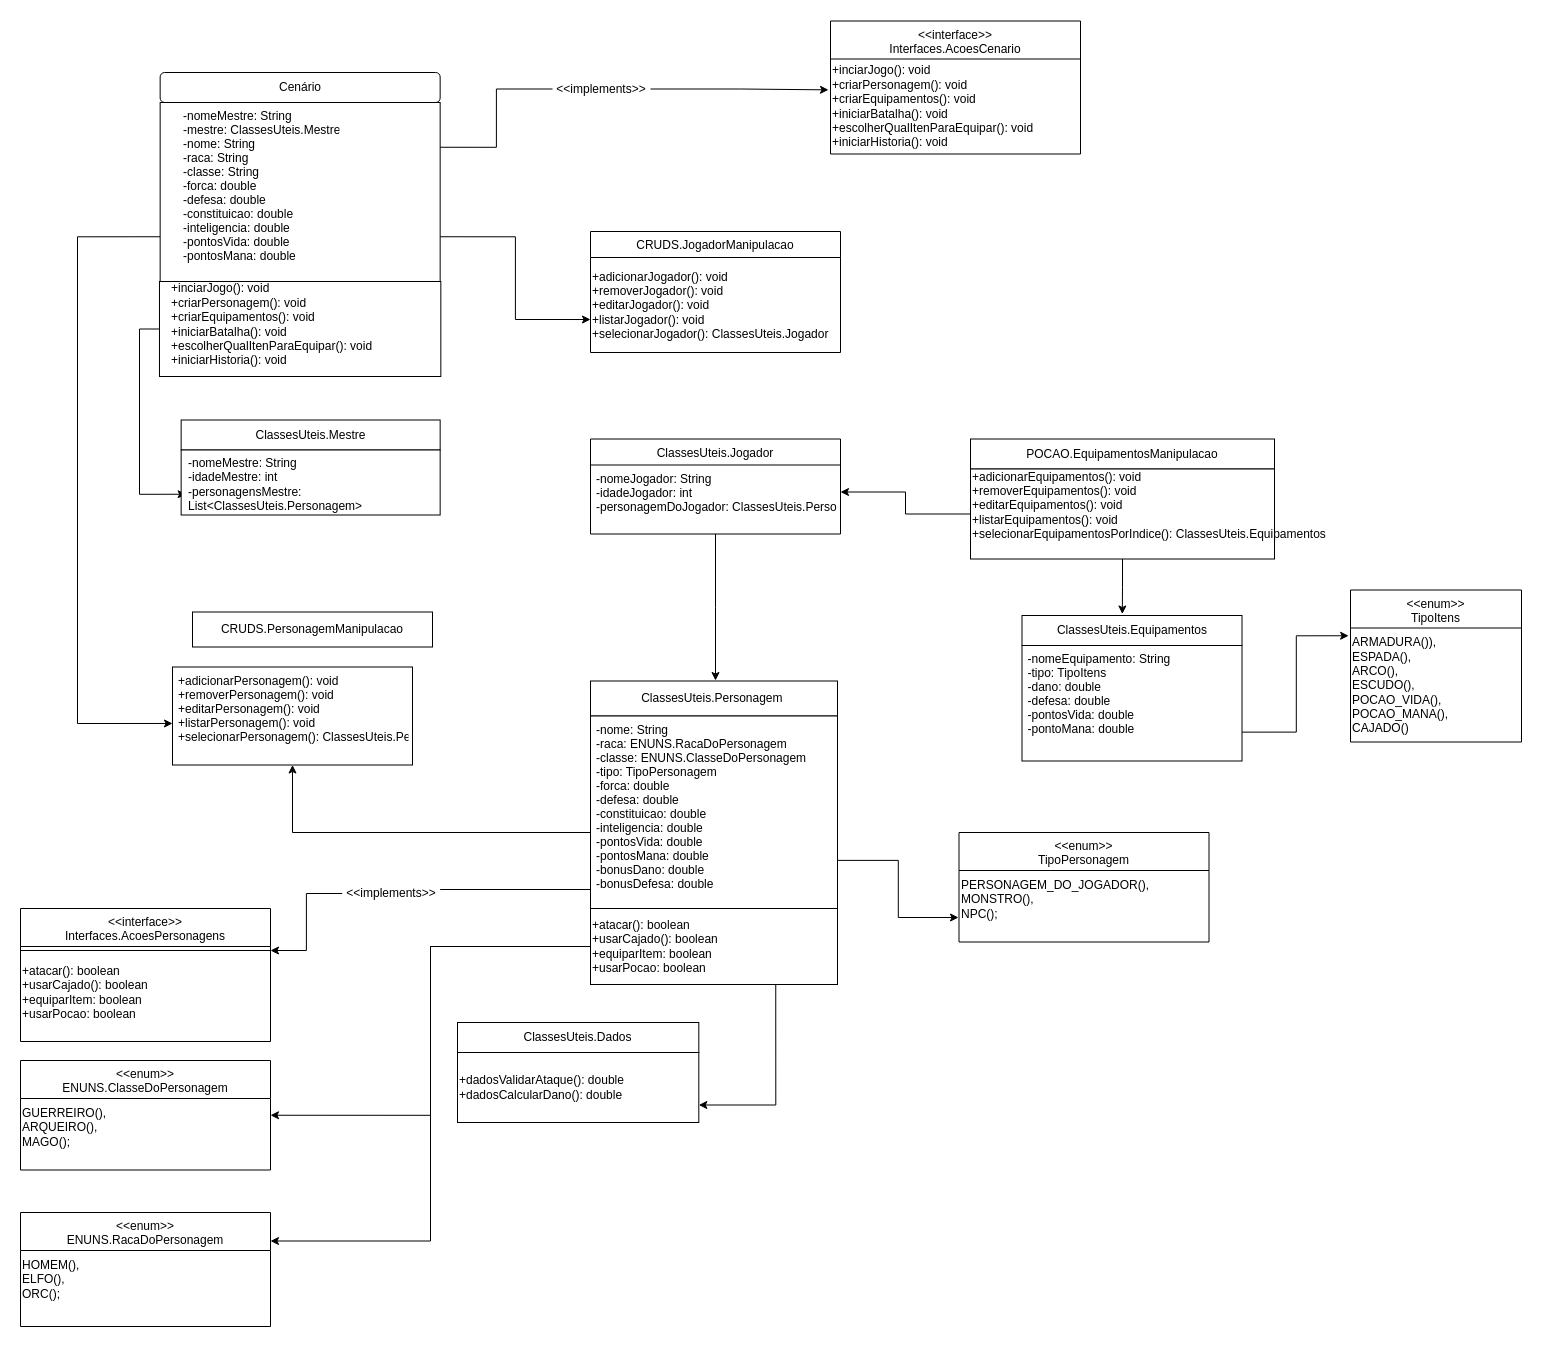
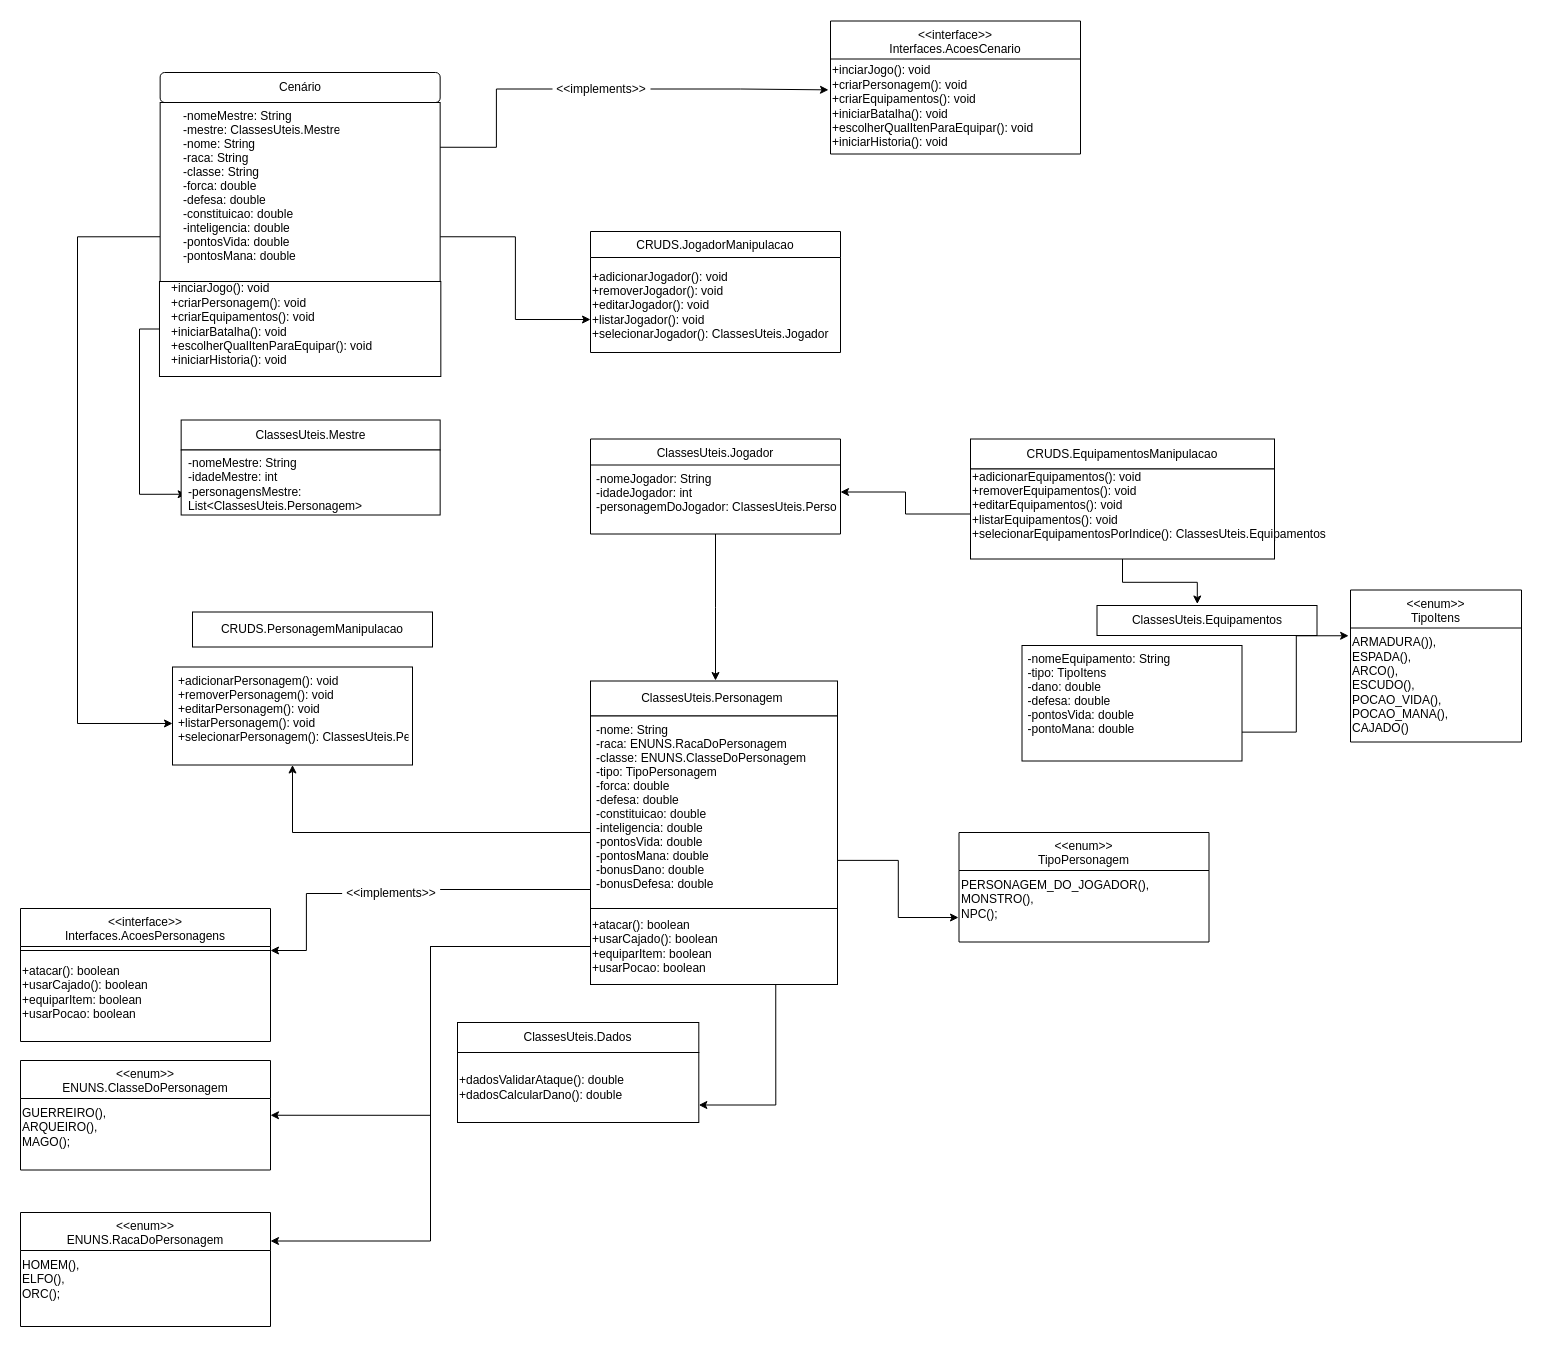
- <mxCell id="41" value="POCAO.EquipamentosManipulacao" style="rounded=0;whiteSpace=wrap;html=1;" parent="1" vertex="1"><mxGeometry x="970" y="438.5" width="304" height="30" as="geometry" /></mxCell>
+ <mxCell id="41" value="CRUDS.EquipamentosManipulacao" style="rounded=0;whiteSpace=wrap;html=1;" parent="1" vertex="1"><mxGeometry x="970" y="438.5" width="304" height="30" as="geometry" /></mxCell>
- <mxCell id="6" value="ClassesUteis.Equipamentos" style="rounded=0;whiteSpace=wrap;html=1;" parent="1" vertex="1"><mxGeometry x="1021.5" y="615" width="220" height="30" as="geometry" /></mxCell>
+ <mxCell id="6" value="ClassesUteis.Equipamentos" style="rounded=0;whiteSpace=wrap;html=1;" parent="1" vertex="1"><mxGeometry x="1096.5" y="605" width="220" height="30" as="geometry" /></mxCell>
